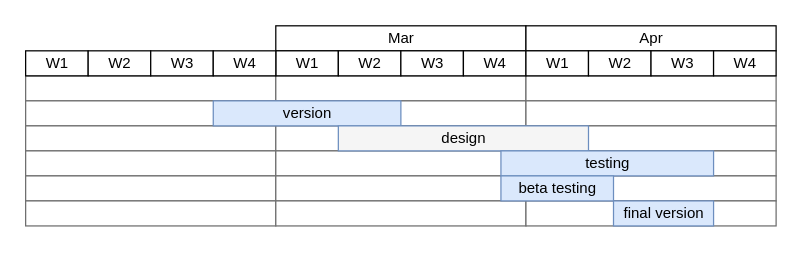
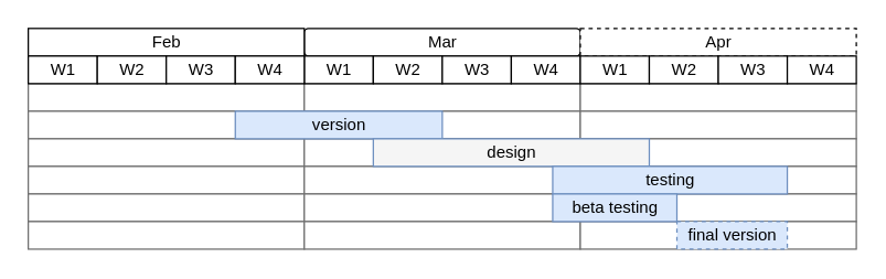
+ <mxCell id="4" value="Feb" style="strokeWidth=1;fontStyle=0;html=1;" parent="1" vertex="1"><mxGeometry x="20" y="20" width="200" height="20" as="geometry" /></mxCell>
- <mxCell id="2" value="Mar" style="strokeWidth=1;fontStyle=0;html=1;" parent="1" vertex="1"><mxGeometry x="220" y="20" width="200" height="20" as="geometry" /></mxCell>
+ <mxCell id="2" value="Mar" style="strokeWidth=1;fontStyle=0;html=1;rounded=1;" parent="1" vertex="1"><mxGeometry x="220" y="20" width="200" height="20" as="geometry" /></mxCell>
- <mxCell id="3" value="Apr" style="strokeWidth=1;fontStyle=0;html=1;" parent="1" vertex="1"><mxGeometry x="420" y="20" width="200" height="20" as="geometry" /></mxCell>
+ <mxCell id="3" value="Apr" style="strokeWidth=1;fontStyle=0;html=1;dashed=1;" parent="1" vertex="1"><mxGeometry x="420" y="20" width="200" height="20" as="geometry" /></mxCell>
- <mxCell id="39" value="final version" style="align=center;strokeColor=#6c8ebf;html=1;fillColor=#dae8fc;" parent="1" vertex="1"><mxGeometry x="490" y="160" width="80" height="20" as="geometry" /></mxCell>
+ <mxCell id="39" value="final version" style="align=center;strokeColor=#6c8ebf;html=1;fillColor=#dae8fc;dashed=1;" parent="1" vertex="1"><mxGeometry x="490" y="160" width="80" height="20" as="geometry" /></mxCell>
